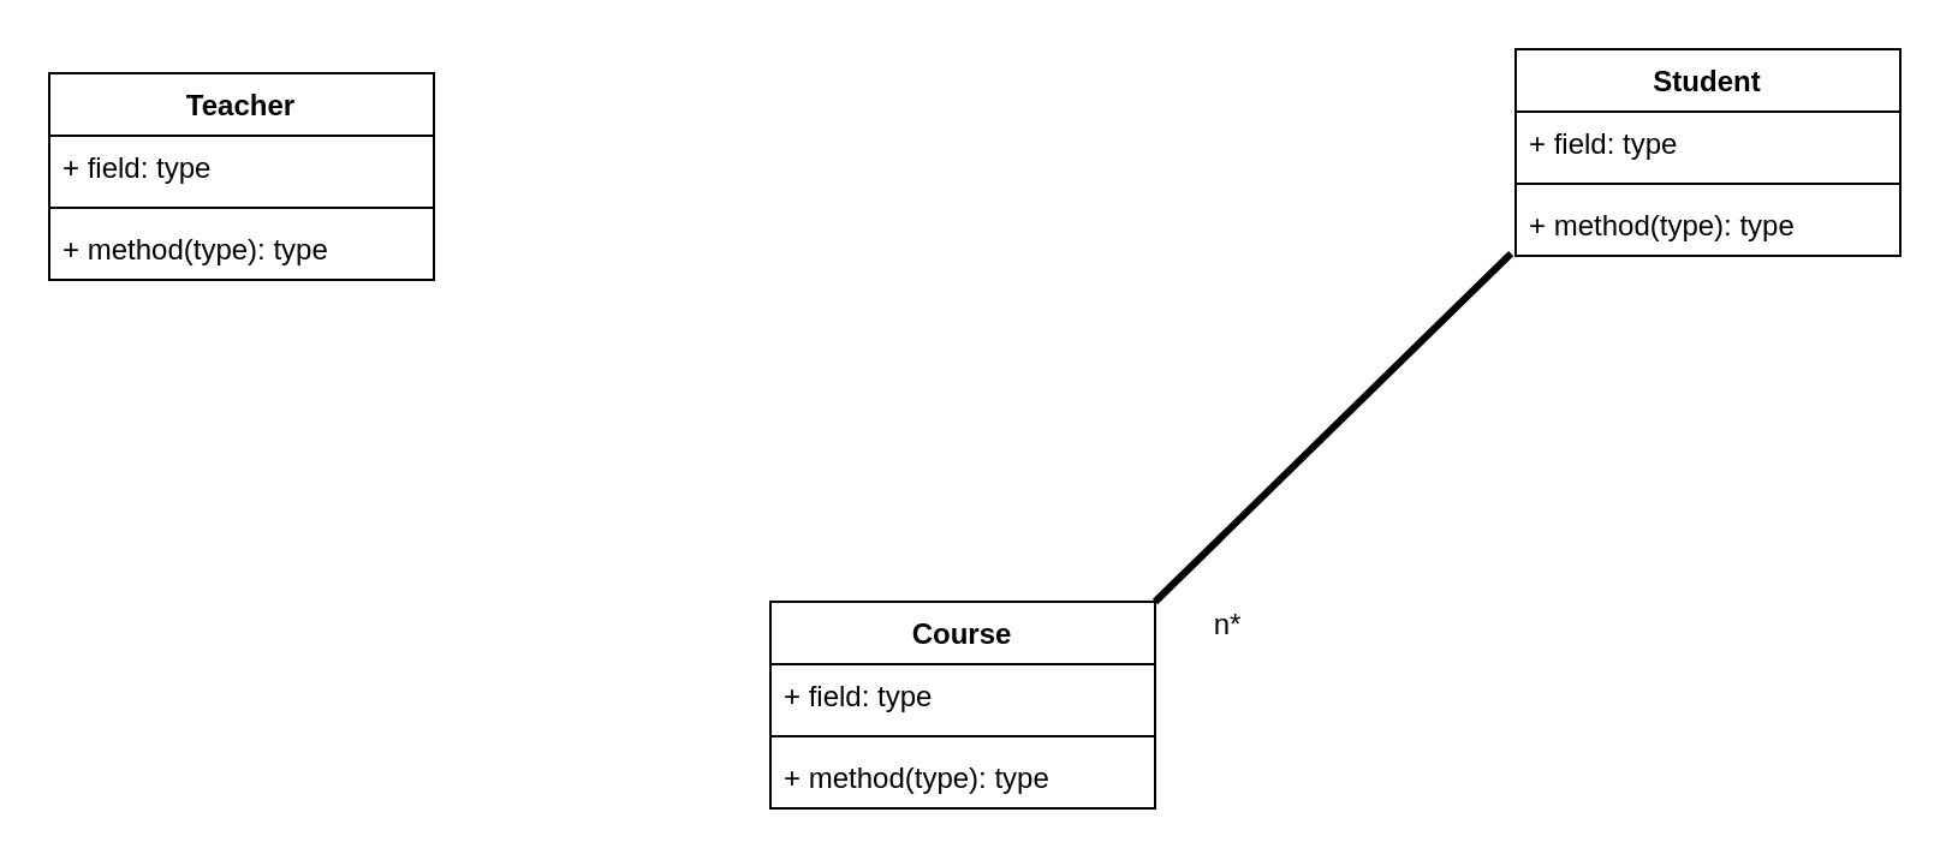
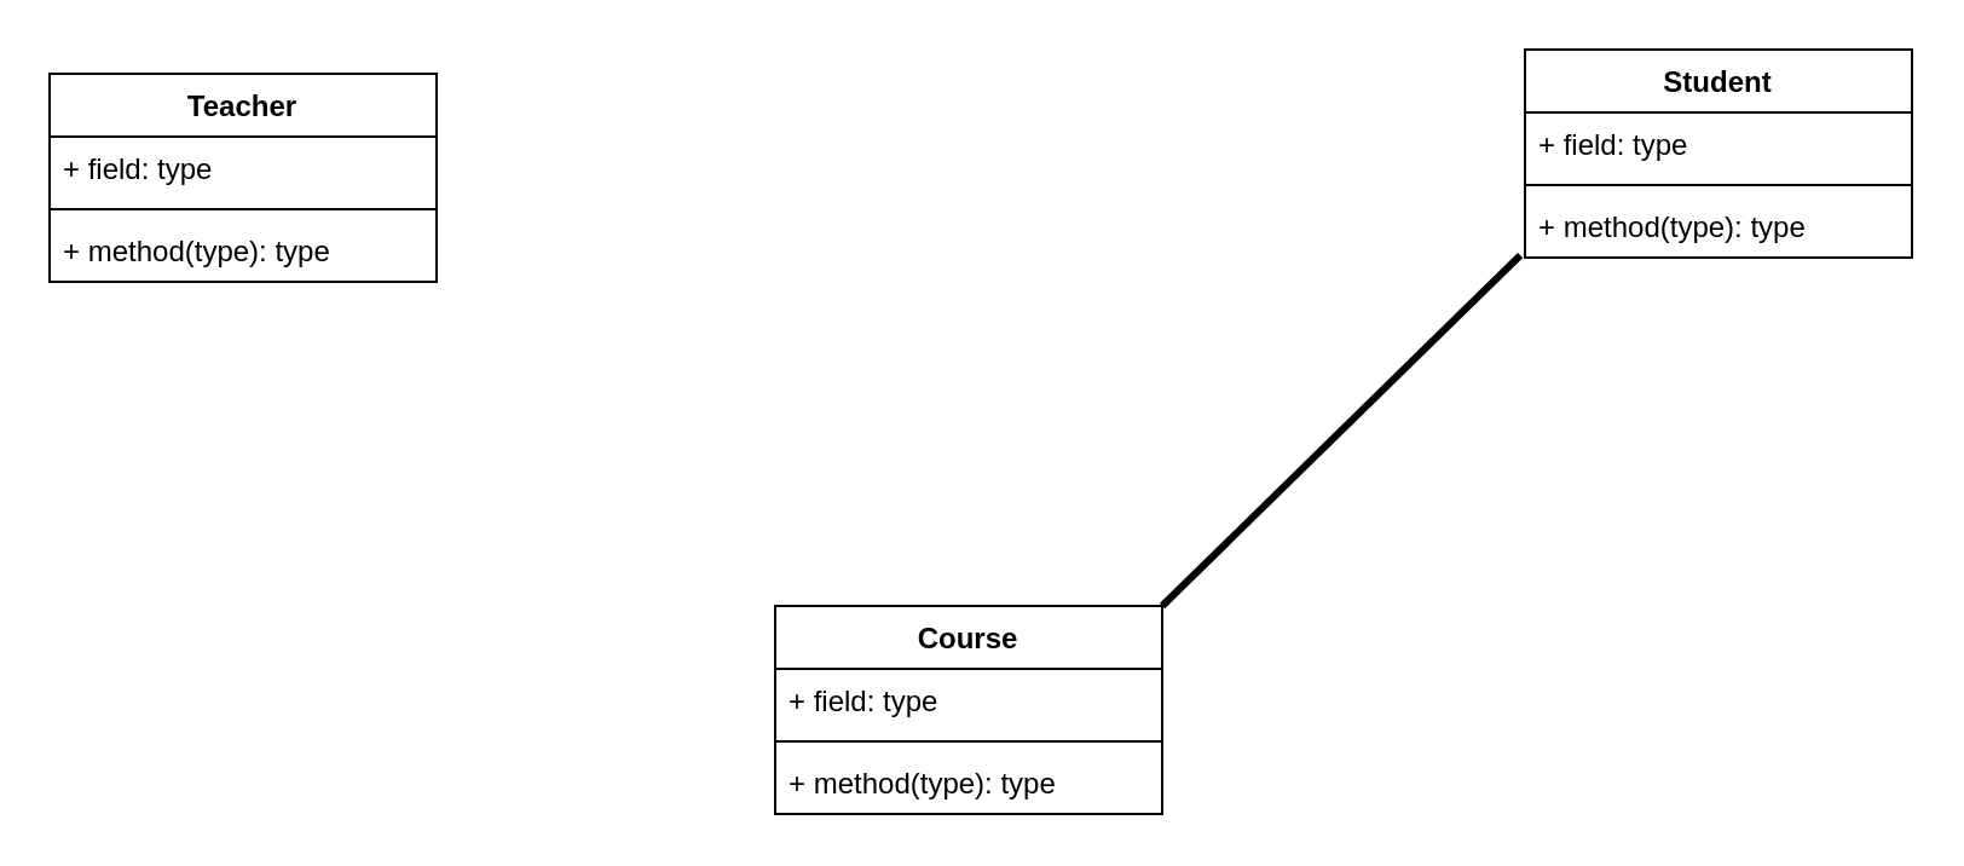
- <mxCell id="15" value="n*" style="text;html=1;align=center;verticalAlign=middle;resizable=0;points=[];autosize=1;" vertex="1" parent="1"><mxGeometry x="495" y="250" width="30" height="20" as="geometry" /></mxCell>
